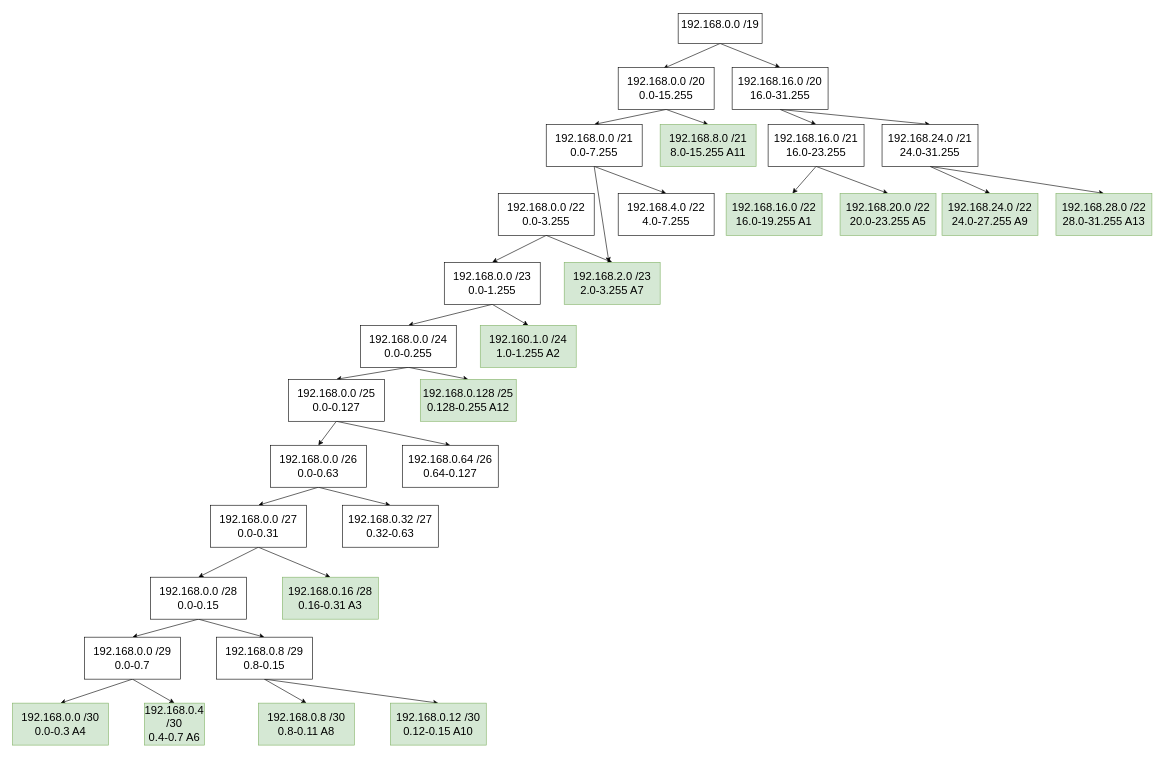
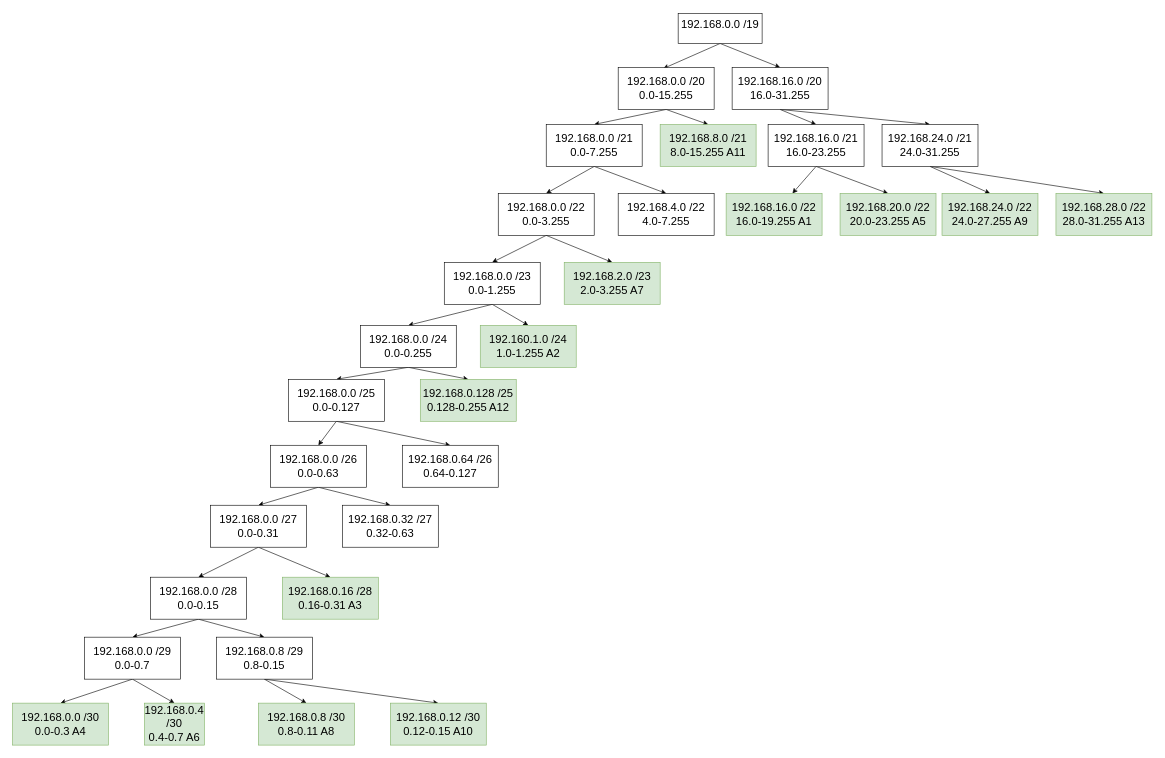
- <mxCell id="11" style="edgeStyle=none;rounded=0;orthogonalLoop=1;jettySize=auto;html=1;exitX=0.5;exitY=1;exitDx=0;exitDy=0;" edge="1" parent="1" source="13" target="29"><mxGeometry relative="1" as="geometry" /></mxCell>
+ <mxCell id="11" style="edgeStyle=none;rounded=0;orthogonalLoop=1;jettySize=auto;html=1;exitX=0.5;exitY=1;exitDx=0;exitDy=0;entryX=0.5;entryY=0;entryDx=0;entryDy=0;" edge="1" parent="1" source="13" target="27"><mxGeometry relative="1" as="geometry" /></mxCell>
